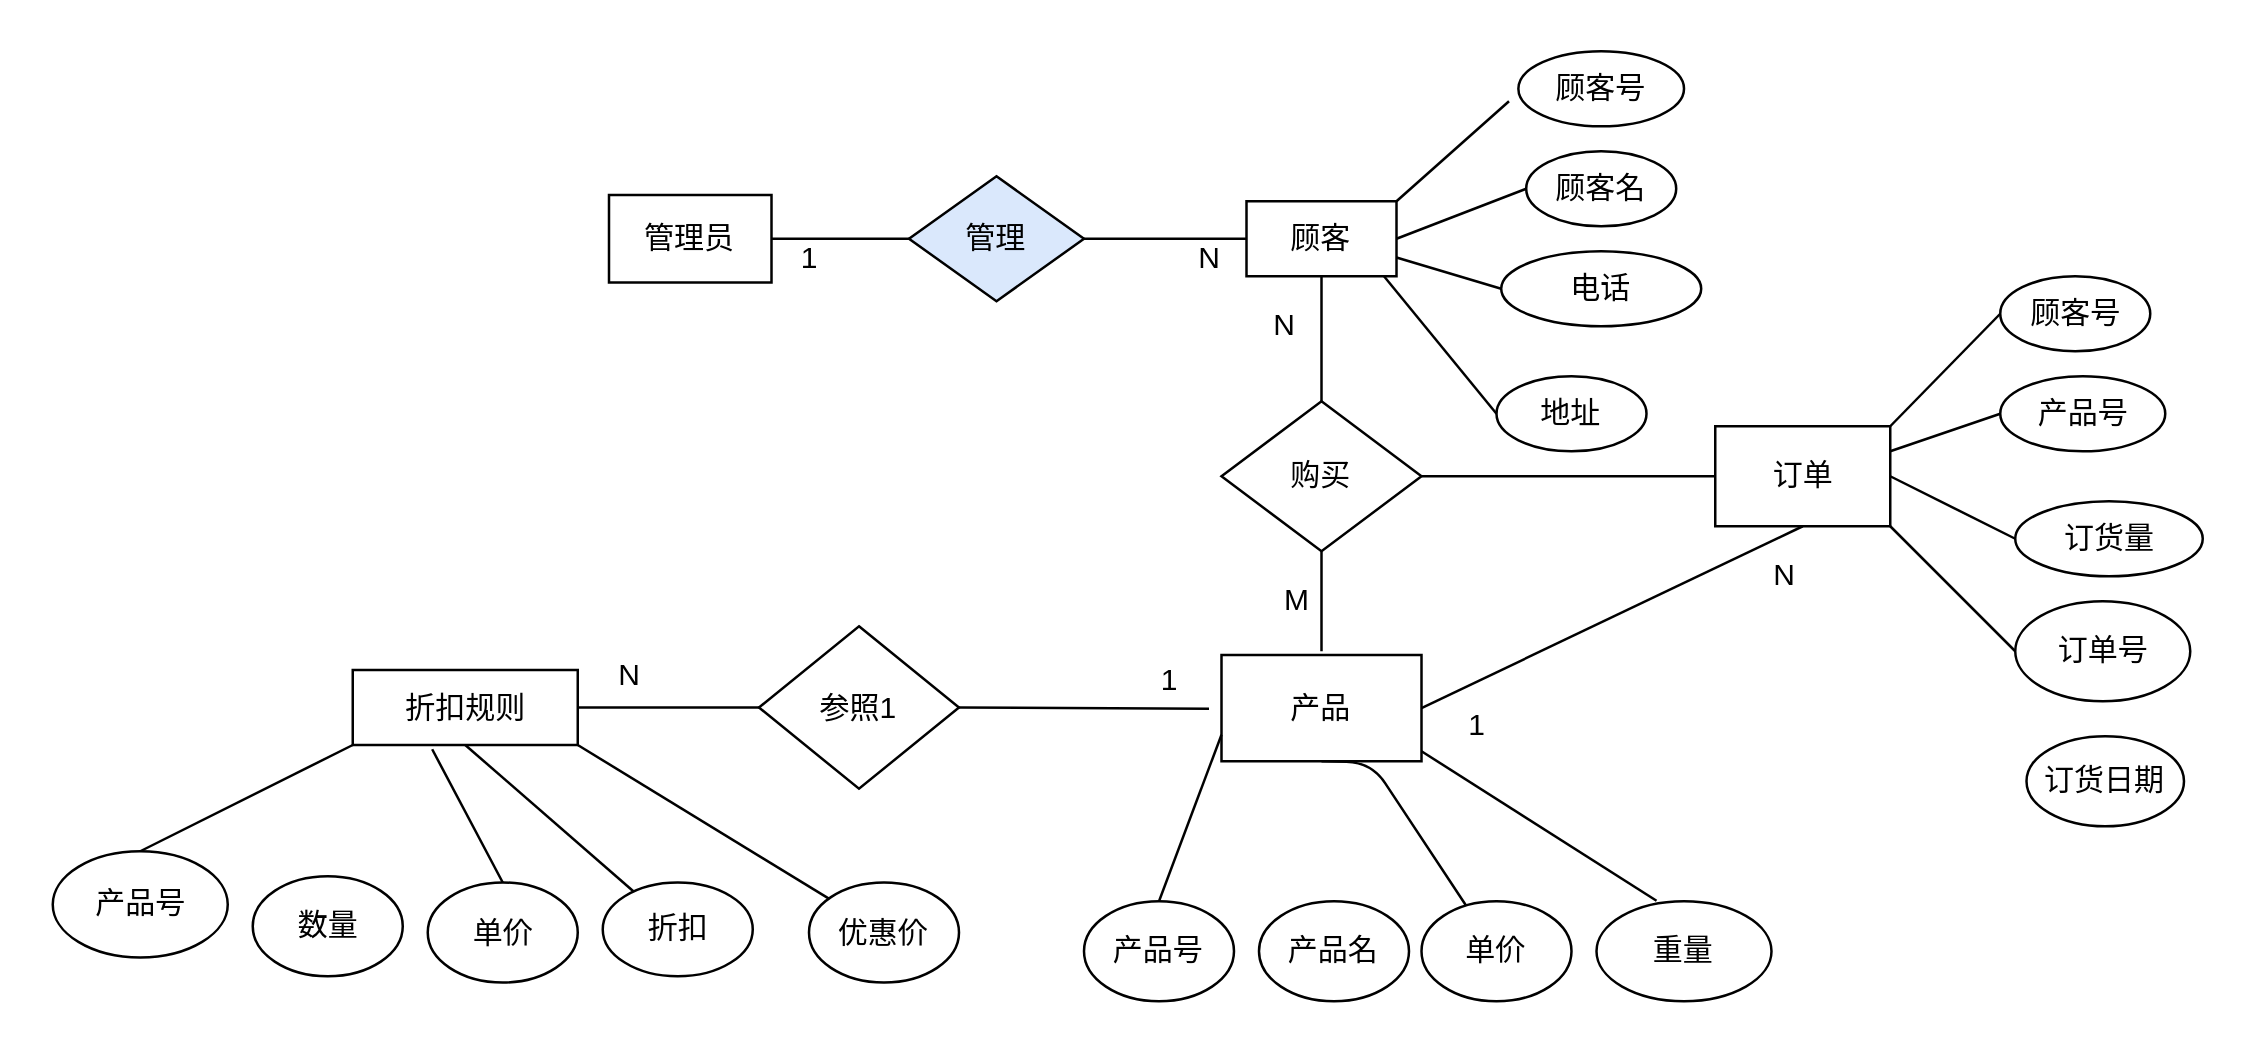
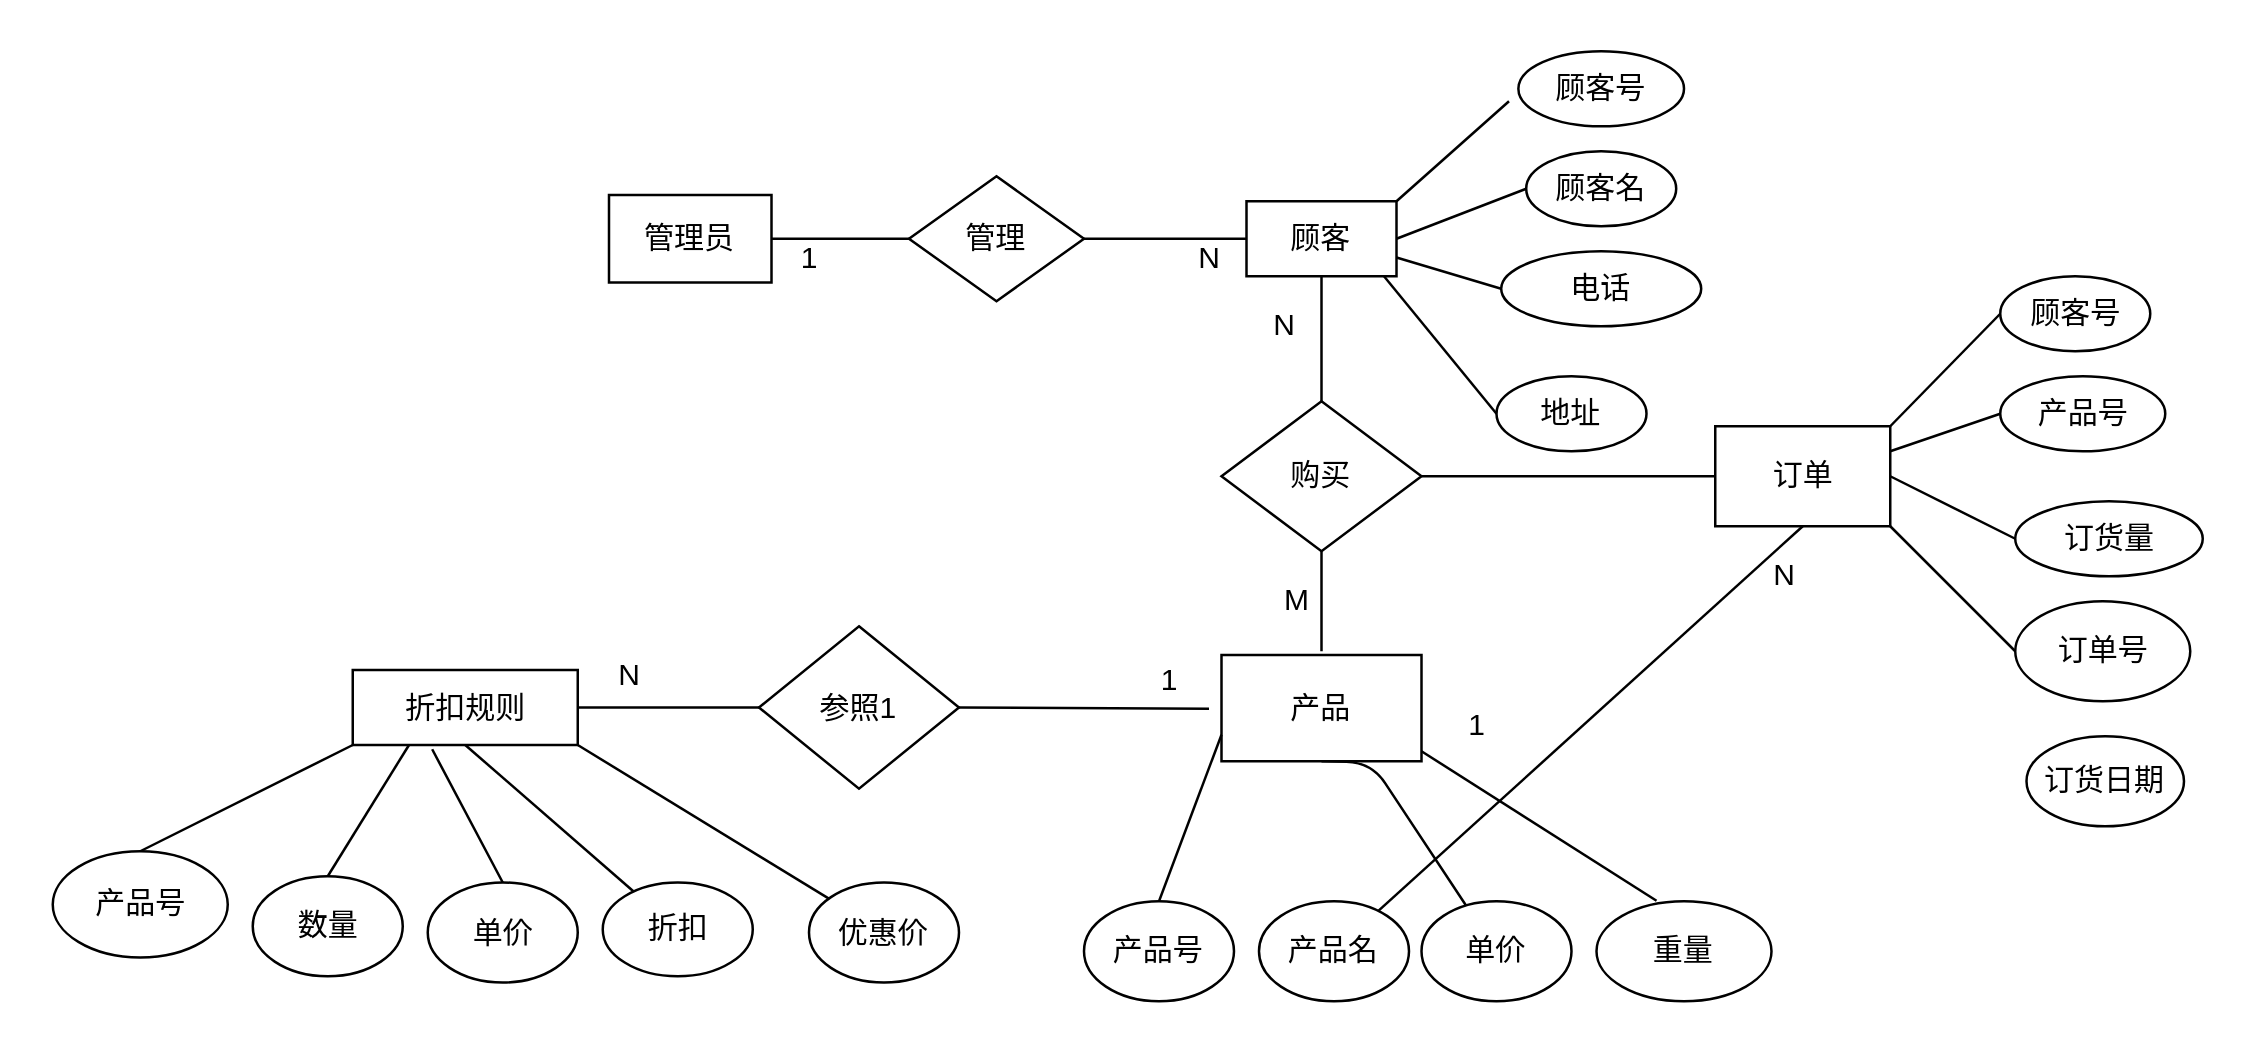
- <mxCell id="39" value="管理" style="rhombus;whiteSpace=wrap;html=1;fillColor=#dae8fc;" parent="1" vertex="1"><mxGeometry x="363" y="70" width="70" height="50" as="geometry" /></mxCell>
+ <mxCell id="39" value="管理" style="rhombus;whiteSpace=wrap;html=1;" parent="1" vertex="1"><mxGeometry x="363" y="70" width="70" height="50" as="geometry" /></mxCell>
- <mxCell id="50" value="" style="endArrow=none;html=1;entryX=1;entryY=0.5;entryDx=0;entryDy=0;exitX=0.5;exitY=1;exitDx=0;exitDy=0;" parent="1" source="19" target="11" edge="1"><mxGeometry width="50" height="50" relative="1" as="geometry"><mxPoint x="463" y="340" as="sourcePoint" /><mxPoint x="513" y="290" as="targetPoint" /></mxGeometry></mxCell>
+ <mxCell id="50" value="" style="endArrow=none;html=1;exitX=0.5;exitY=1;exitDx=0;exitDy=0;" parent="1" source="19" target="13" edge="1"><mxGeometry width="50" height="50" relative="1" as="geometry"><mxPoint x="463" y="340" as="sourcePoint" /><mxPoint x="513" y="290" as="targetPoint" /></mxGeometry></mxCell>
+ <mxCell id="51" value="" style="endArrow=none;html=1;exitX=0.25;exitY=1;exitDx=0;exitDy=0;entryX=0.5;entryY=0;entryDx=0;entryDy=0;" parent="1" source="2" target="49" edge="1"><mxGeometry width="50" height="50" relative="1" as="geometry"><mxPoint x="540.5" y="340" as="sourcePoint" /><mxPoint x="590.5" y="290" as="targetPoint" /></mxGeometry></mxCell>
